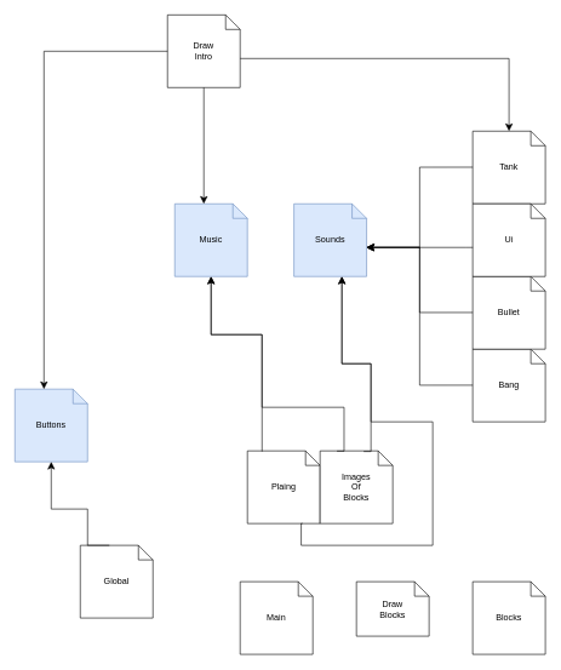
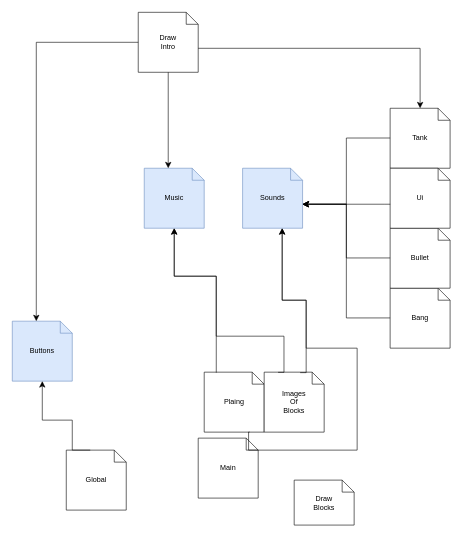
- <mxCell id="9" value="Main" style="shape=note;size=20;whiteSpace=wrap;html=1;" vertex="1" parent="1"><mxGeometry x="330" y="800" width="100" height="100" as="geometry" /></mxCell>
+ <mxCell id="9" value="Main" style="shape=note;size=20;whiteSpace=wrap;html=1;" vertex="1" parent="1"><mxGeometry x="330" y="730" width="100" height="100" as="geometry" /></mxCell>
- <mxCell id="5" value="Blocks" style="shape=note;size=20;whiteSpace=wrap;html=1;" vertex="1" parent="1"><mxGeometry x="650" y="800" width="100" height="100" as="geometry" /></mxCell>
